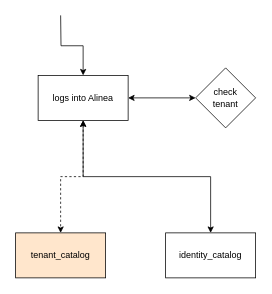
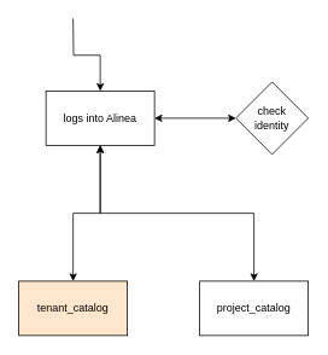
- <mxCell id="9" value="&lt;div&gt;check&lt;/div&gt;&lt;div&gt;tenant&lt;br&gt;&lt;/div&gt;" style="rhombus;whiteSpace=wrap;html=1;" vertex="1" parent="1"><mxGeometry x="260" y="90" width="80" height="80" as="geometry" /></mxCell>
+ <mxCell id="9" value="&lt;div&gt;check&lt;/div&gt;&lt;div&gt;identity&lt;br&gt;&lt;/div&gt;" style="rhombus;whiteSpace=wrap;html=1;" vertex="1" parent="1"><mxGeometry x="260" y="90" width="80" height="80" as="geometry" /></mxCell>
- <mxCell id="2" style="edgeStyle=orthogonalEdgeStyle;rounded=0;orthogonalLoop=1;jettySize=auto;html=1;exitX=0.5;exitY=1;exitDx=0;exitDy=0;startArrow=classic;startFill=1;dashed=1;" edge="1" parent="1" source="5" target="7"><mxGeometry relative="1" as="geometry" /></mxCell>
+ <mxCell id="2" style="edgeStyle=orthogonalEdgeStyle;rounded=0;orthogonalLoop=1;jettySize=auto;html=1;exitX=0.5;exitY=1;exitDx=0;exitDy=0;startArrow=classic;startFill=1;" edge="1" parent="1" source="5" target="7"><mxGeometry relative="1" as="geometry" /></mxCell>
- <mxCell id="8" value="identity_catalog" style="rounded=0;whiteSpace=wrap;html=1;" vertex="1" parent="1"><mxGeometry x="220" y="310" width="120" height="60" as="geometry" /></mxCell>
+ <mxCell id="8" value="project_catalog" style="rounded=0;whiteSpace=wrap;html=1;" vertex="1" parent="1"><mxGeometry x="220" y="310" width="120" height="60" as="geometry" /></mxCell>
